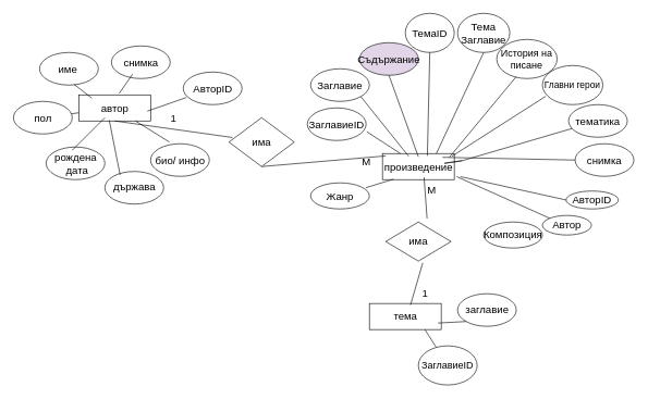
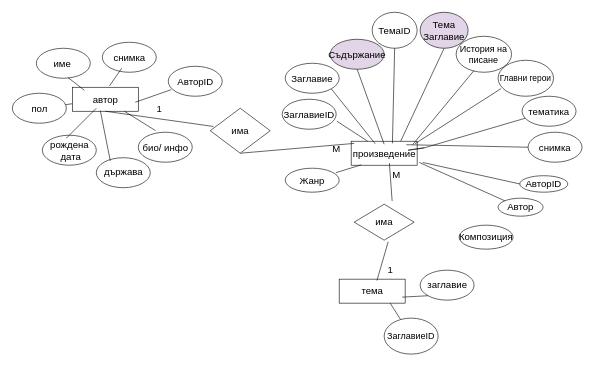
- <mxCell id="48" value="&lt;font style=&quot;font-size: 16px;&quot;&gt;Тема Заглавие&lt;/font&gt;" style="ellipse;whiteSpace=wrap;html=1;fontSize=15;" vertex="1" parent="1"><mxGeometry x="700" y="20" width="80" height="60" as="geometry" /></mxCell>
+ <mxCell id="48" value="&lt;font style=&quot;font-size: 16px;&quot;&gt;Тема Заглавие&lt;/font&gt;" style="ellipse;whiteSpace=wrap;html=1;fontSize=15;fillColor=#e1d5e7;" vertex="1" parent="1"><mxGeometry x="700" y="20" width="80" height="60" as="geometry" /></mxCell>
- <mxCell id="52" value="Композиция" style="ellipse;whiteSpace=wrap;html=1;fontSize=16;" vertex="1" parent="1"><mxGeometry x="740" y="340" width="90" height="40" as="geometry" /></mxCell>
+ <mxCell id="52" value="Композиция" style="ellipse;whiteSpace=wrap;html=1;fontSize=16;" vertex="1" parent="1"><mxGeometry x="765" y="375" width="90" height="40" as="geometry" /></mxCell>
